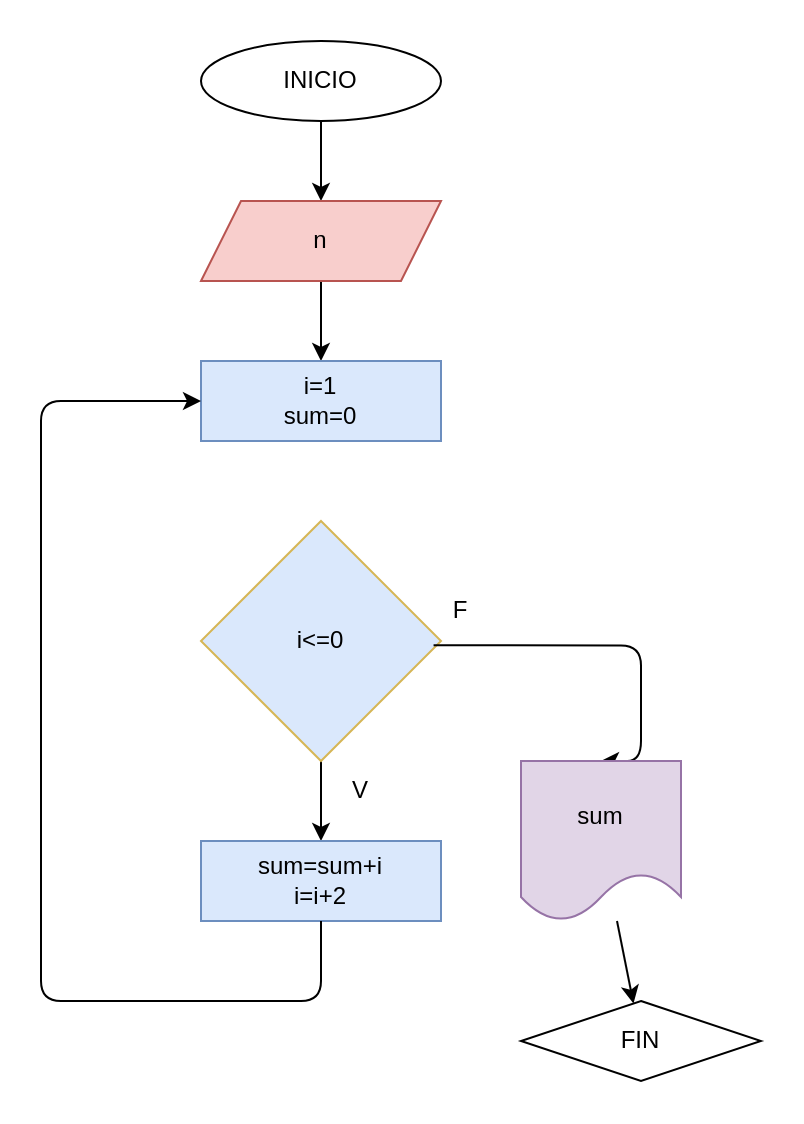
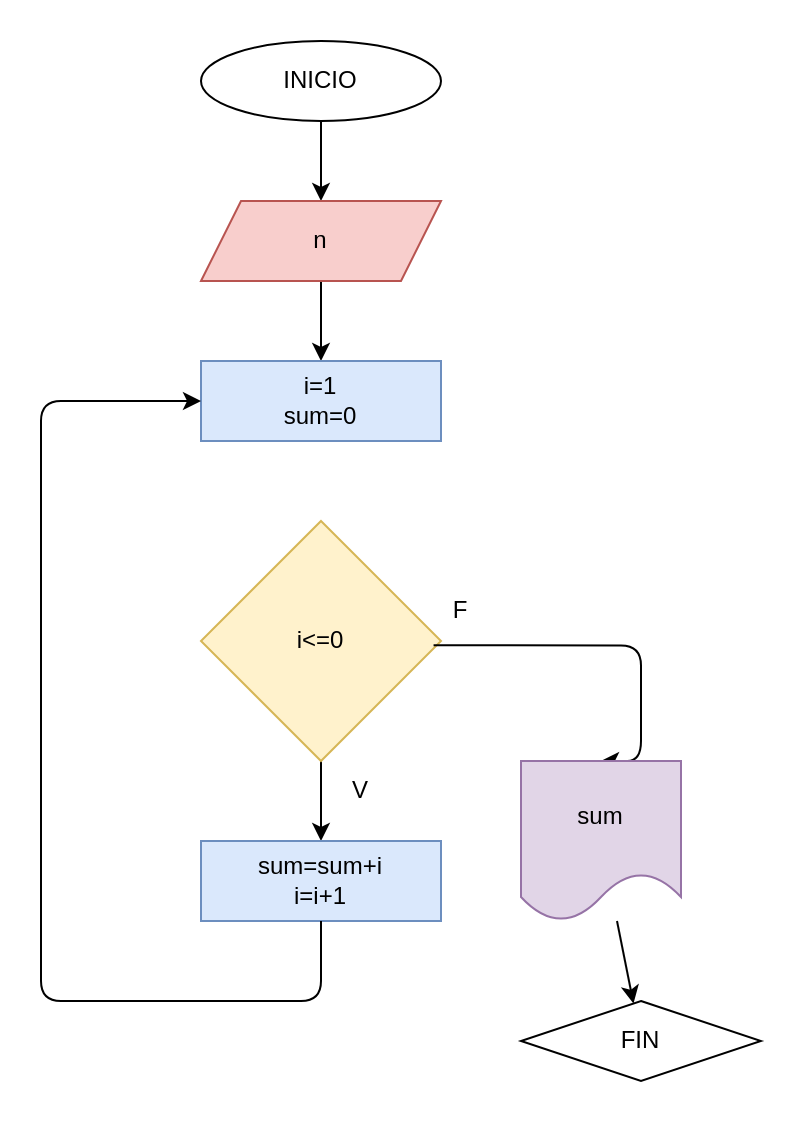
- <mxCell id="8" value="i&amp;lt;=0" style="rhombus;whiteSpace=wrap;html=1;fillColor=#dae8fc;strokeColor=#d6b656;" vertex="1" parent="1"><mxGeometry x="100" y="260" width="120" height="120" as="geometry" /></mxCell>
+ <mxCell id="8" value="i&amp;lt;=0" style="rhombus;whiteSpace=wrap;html=1;fillColor=#fff2cc;strokeColor=#d6b656;" vertex="1" parent="1"><mxGeometry x="100" y="260" width="120" height="120" as="geometry" /></mxCell>
- <mxCell id="9" value="sum=sum+i&lt;br&gt;i=i+2" style="whiteSpace=wrap;html=1;fillColor=#dae8fc;strokeColor=#6c8ebf;" vertex="1" parent="1"><mxGeometry x="100" y="420" width="120" height="40" as="geometry" /></mxCell>
+ <mxCell id="9" value="sum=sum+i&lt;br&gt;i=i+1" style="whiteSpace=wrap;html=1;fillColor=#dae8fc;strokeColor=#6c8ebf;" vertex="1" parent="1"><mxGeometry x="100" y="420" width="120" height="40" as="geometry" /></mxCell>
